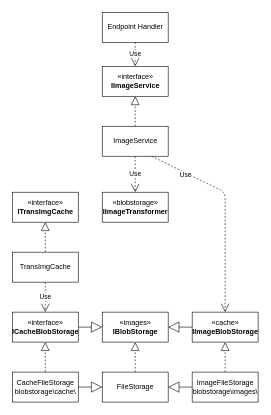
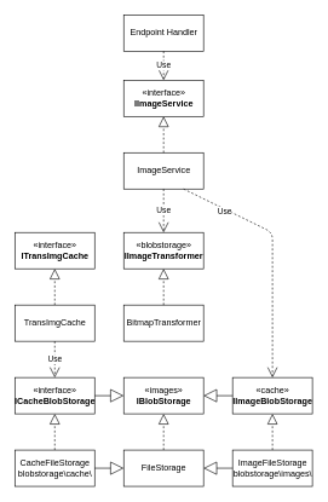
+ <mxCell id="10" value="" style="endArrow=block;dashed=1;endFill=0;endSize=12;html=1;entryX=0.5;entryY=1;entryDx=0;entryDy=0;exitX=0.5;exitY=0;exitDx=0;exitDy=0;" parent="1" source="9" target="5" edge="1"><mxGeometry width="160" relative="1" as="geometry"><mxPoint x="65" y="530" as="sourcePoint" /><mxPoint x="65" y="480" as="targetPoint" /></mxGeometry></mxCell>
+ <mxCell id="9" value="BitmapTransformer" style="html=1;" parent="1" vertex="1"><mxGeometry x="170" y="420" width="110" height="50" as="geometry" /></mxCell>
